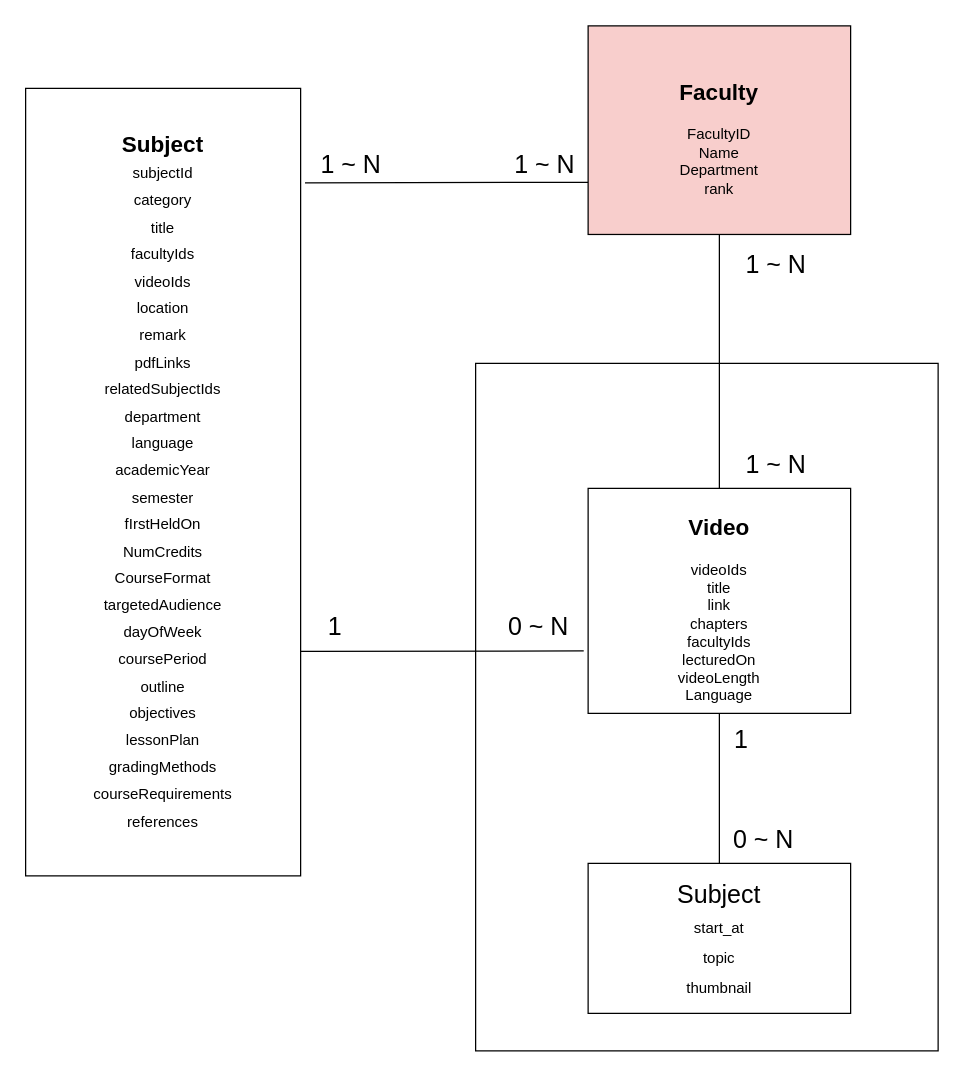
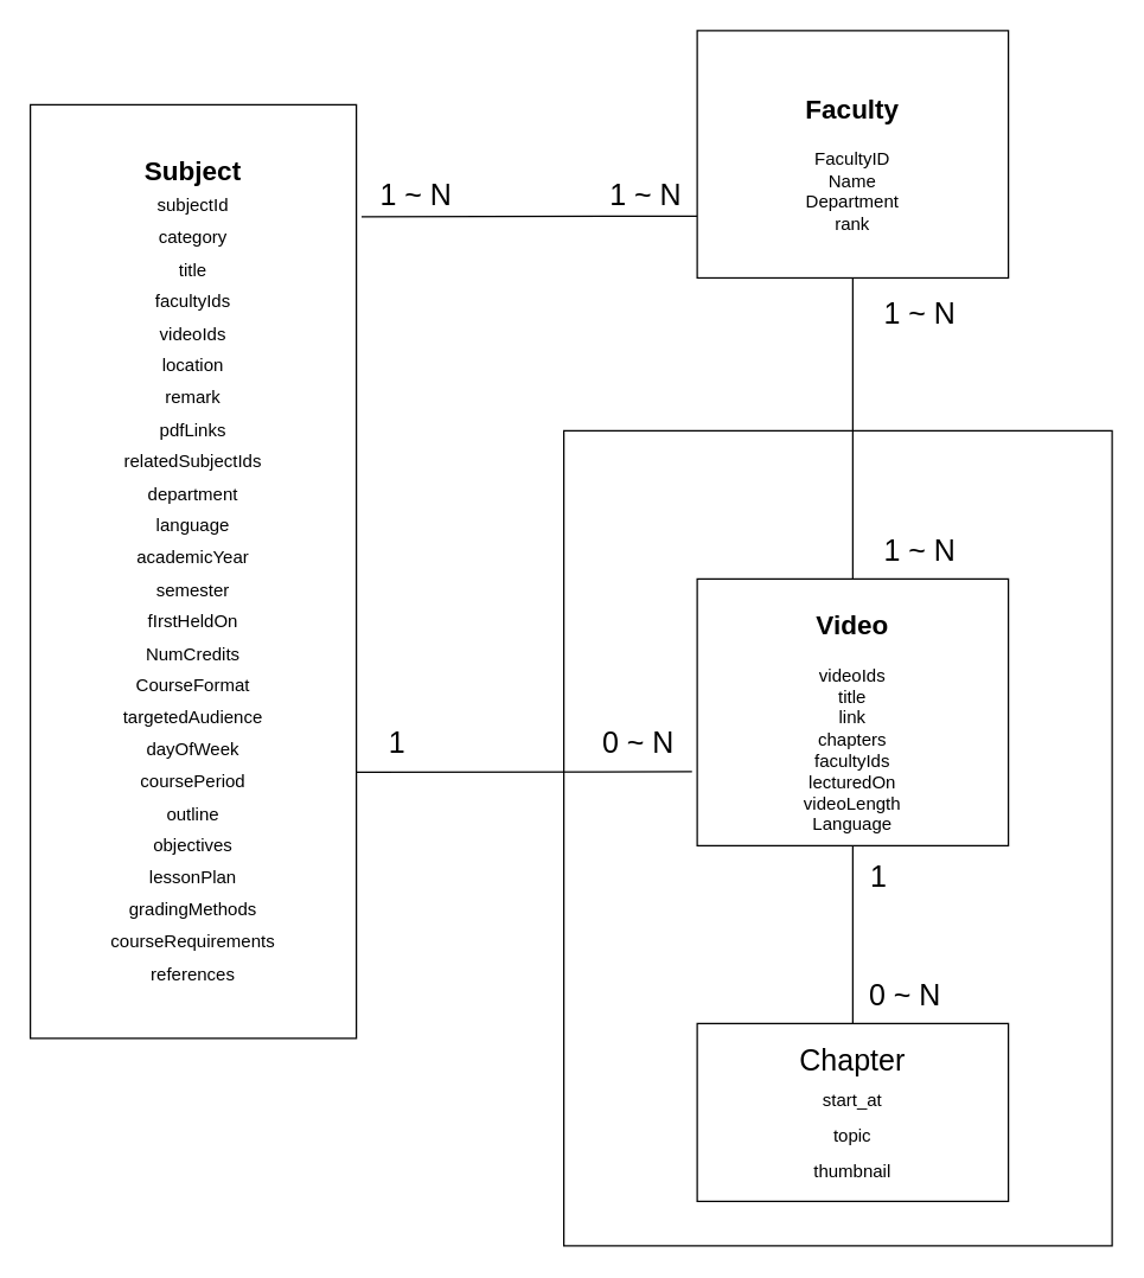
- <mxCell id="6" value="&lt;h2&gt;Faculty&lt;/h2&gt;&lt;div&gt;FacultyID&lt;/div&gt;&lt;div&gt;Name&lt;/div&gt;&lt;div&gt;Department&lt;/div&gt;&lt;div&gt;rank&lt;/div&gt;" style="rounded=0;whiteSpace=wrap;html=1;fillColor=#f8cecc;" vertex="1" parent="1"><mxGeometry x="470" y="20" width="210" height="166.87" as="geometry" /></mxCell>
+ <mxCell id="6" value="&lt;h2&gt;Faculty&lt;/h2&gt;&lt;div&gt;FacultyID&lt;/div&gt;&lt;div&gt;Name&lt;/div&gt;&lt;div&gt;Department&lt;/div&gt;&lt;div&gt;rank&lt;/div&gt;" style="rounded=0;whiteSpace=wrap;html=1;" vertex="1" parent="1"><mxGeometry x="470" y="20" width="210" height="166.87" as="geometry" /></mxCell>
- <mxCell id="13" value="Subject&lt;br style=&quot;font-size: 19px&quot;&gt;&lt;font style=&quot;font-size: 12px&quot;&gt;start_at&lt;br&gt;topic&lt;br&gt;thumbnail&lt;br&gt;&lt;/font&gt;" style="whiteSpace=wrap;html=1;fontSize=20;strokeWidth=1;" vertex="1" parent="1"><mxGeometry x="470" y="690" width="210" height="120" as="geometry" /></mxCell>
+ <mxCell id="13" value="Chapter&lt;br style=&quot;font-size: 19px&quot;&gt;&lt;font style=&quot;font-size: 12px&quot;&gt;start_at&lt;br&gt;topic&lt;br&gt;thumbnail&lt;br&gt;&lt;/font&gt;" style="whiteSpace=wrap;html=1;fontSize=20;strokeWidth=1;" vertex="1" parent="1"><mxGeometry x="470" y="690" width="210" height="120" as="geometry" /></mxCell>
